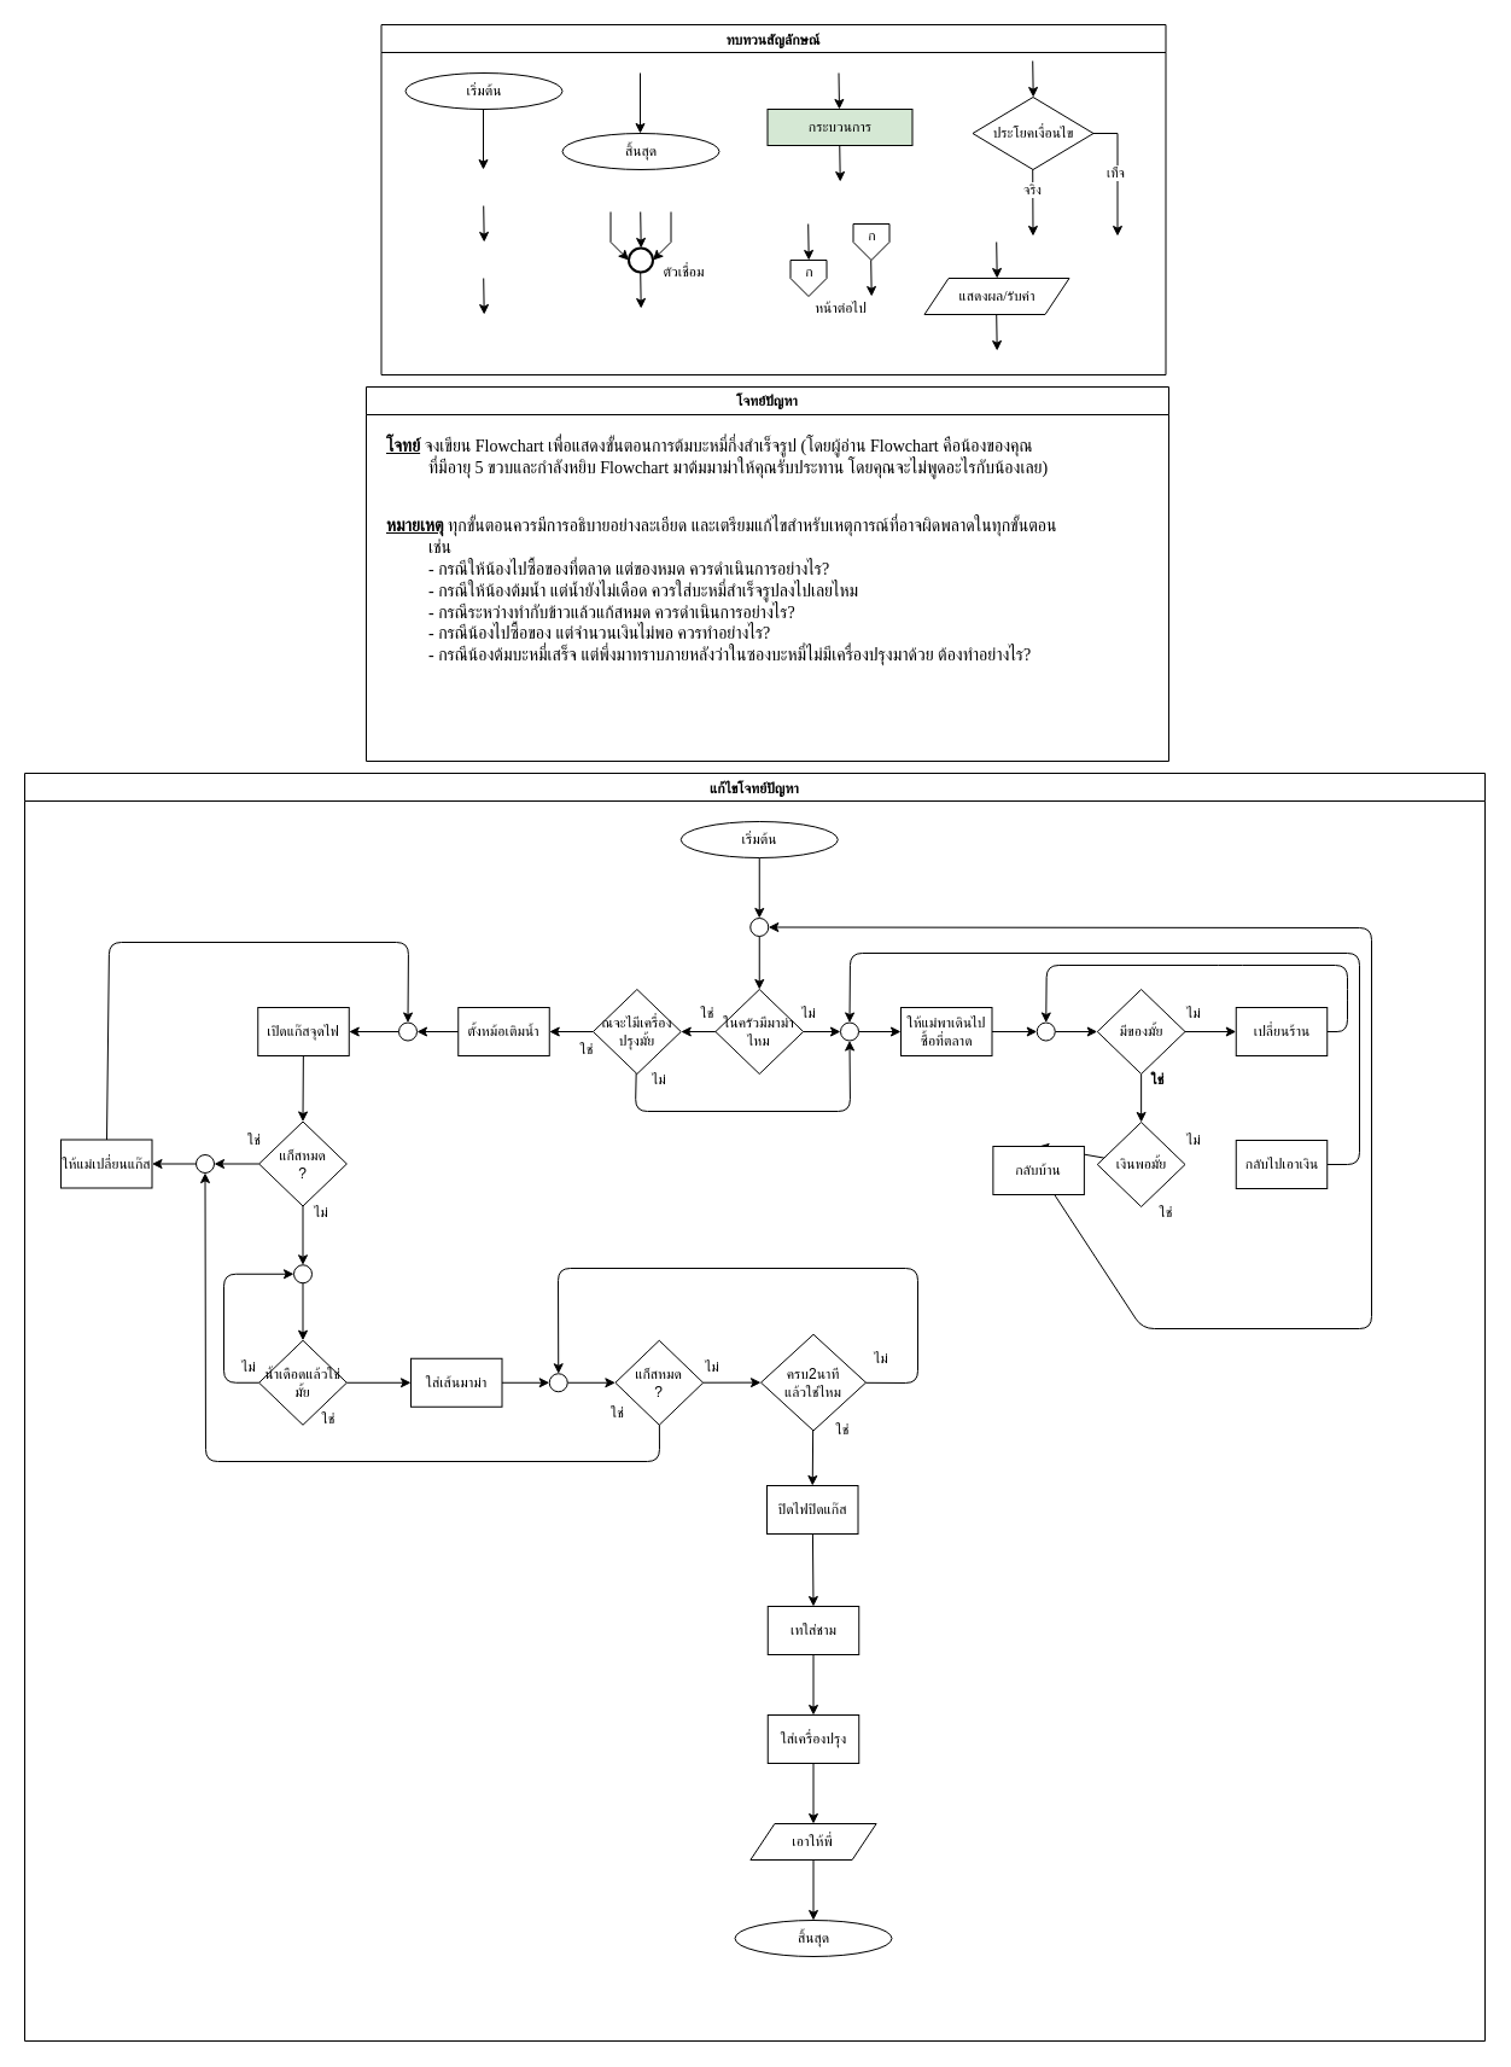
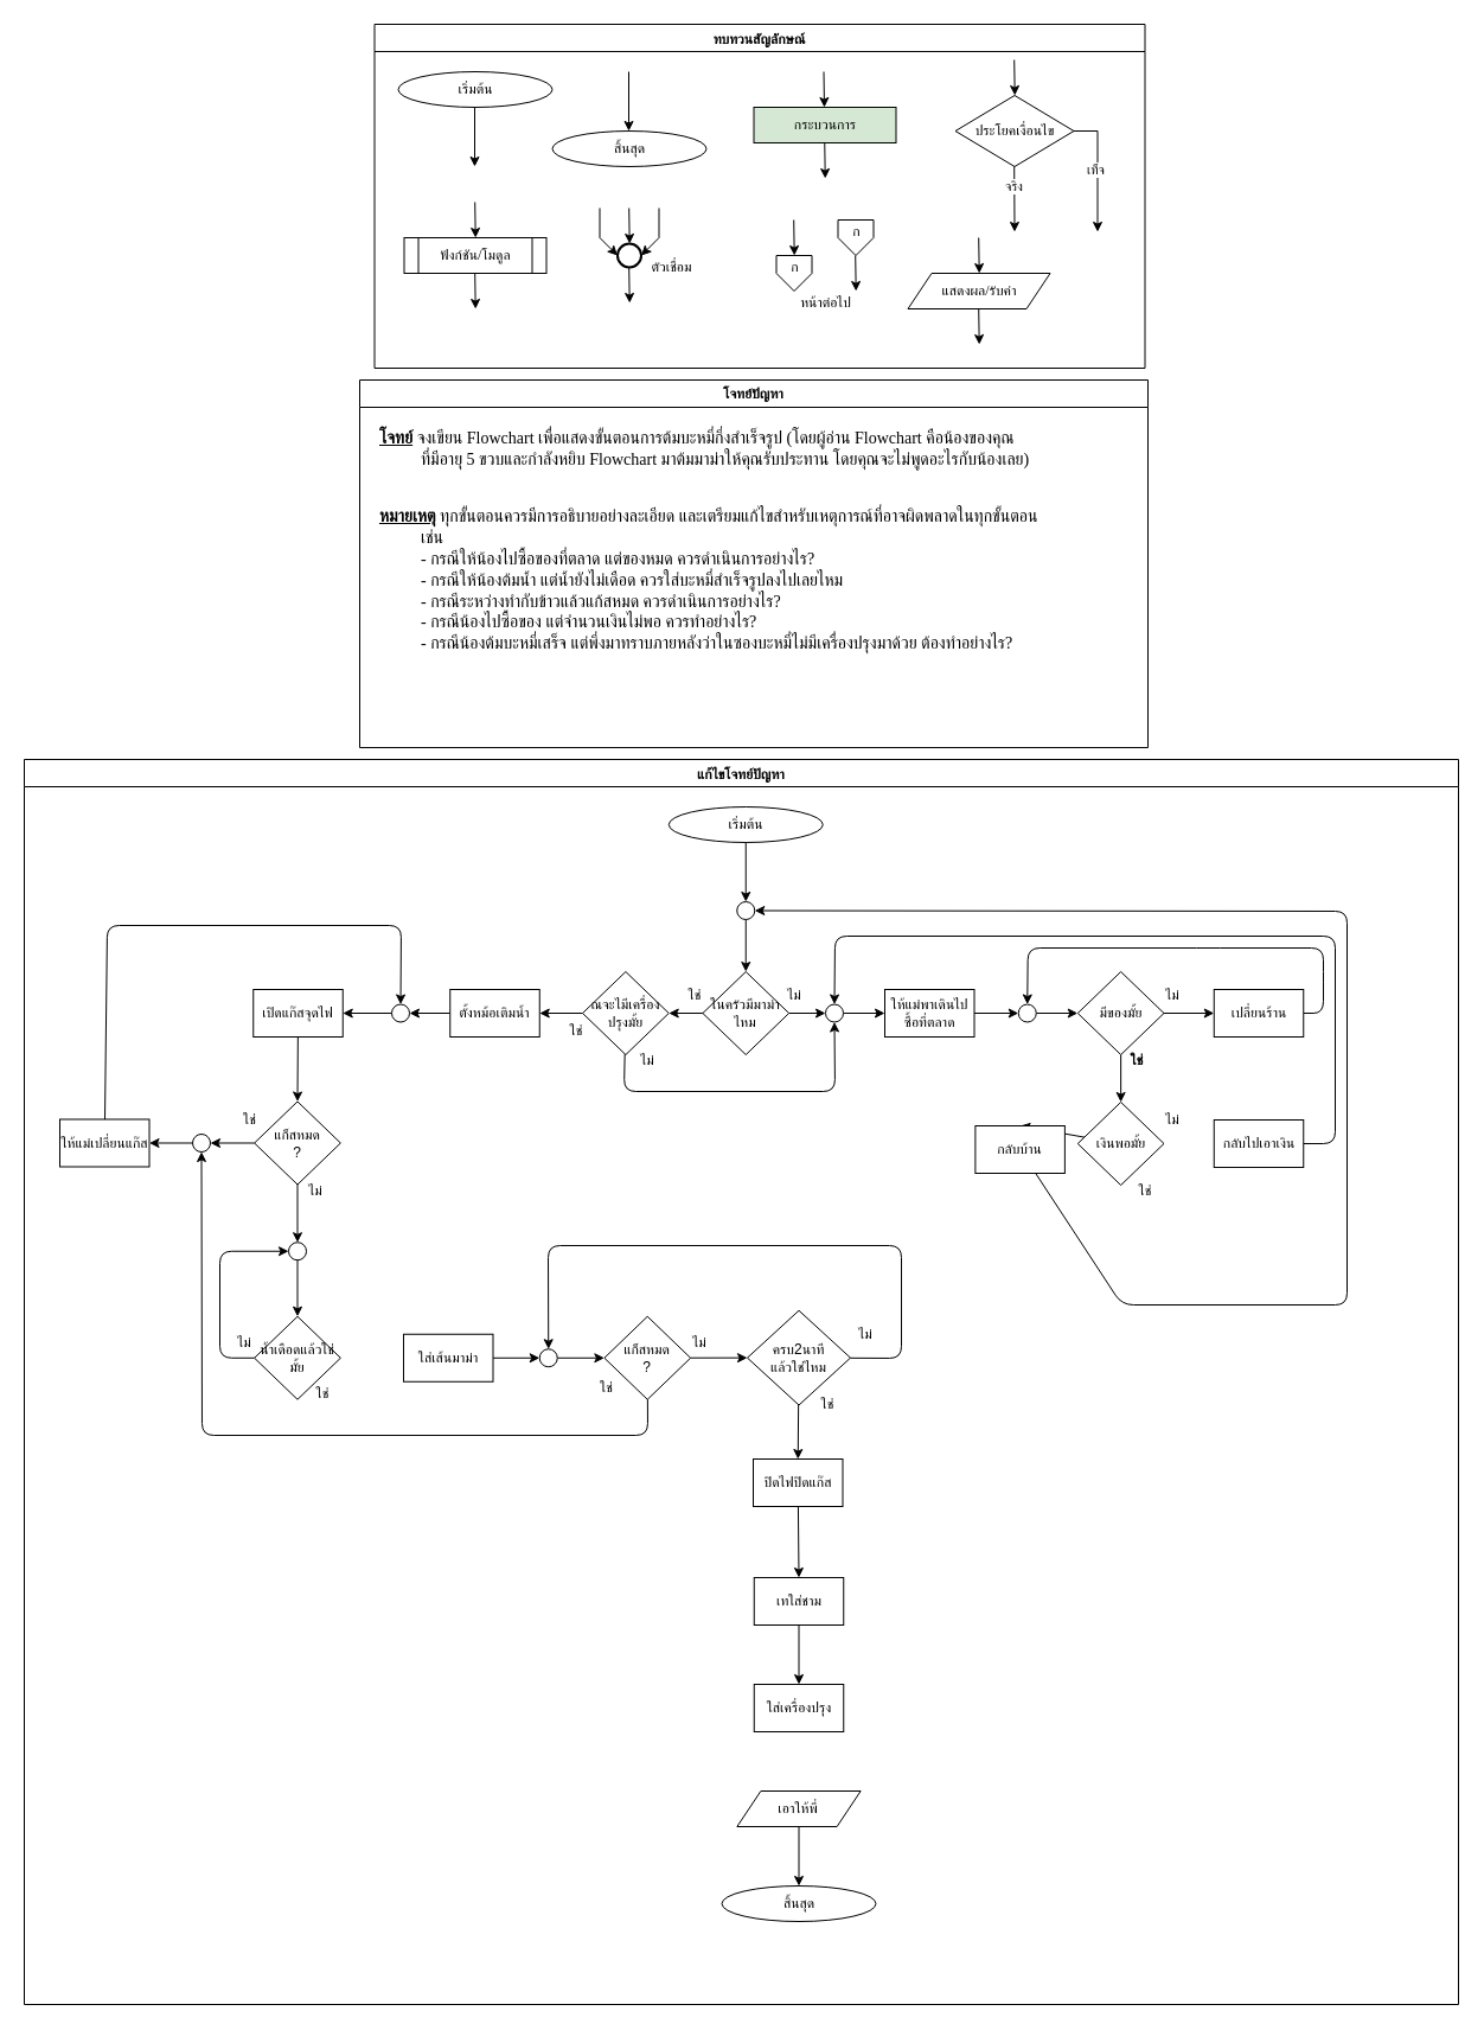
+ <mxCell id="16" value="&lt;font data-font-src=&quot;https://fonts.googleapis.com/css?family=Sarabun&quot; face=&quot;Sarabun&quot;&gt;ฟังก์ชัน/โมดูล&lt;/font&gt;" style="shape=process;whiteSpace=wrap;html=1;backgroundOutline=1;" parent="2" vertex="1"><mxGeometry x="25" y="180" width="120" height="30" as="geometry" /></mxCell>
- <mxCell id="49" style="edgeStyle=none;html=1;entryX=0;entryY=0.5;entryDx=0;entryDy=0;" edge="1" parent="35" source="50" target="95"><mxGeometry relative="1" as="geometry" /></mxCell>
- <mxCell id="105" style="edgeStyle=none;html=1;entryX=0.5;entryY=0;entryDx=0;entryDy=0;" edge="1" parent="35" source="106" target="115"><mxGeometry relative="1" as="geometry" /></mxCell>
